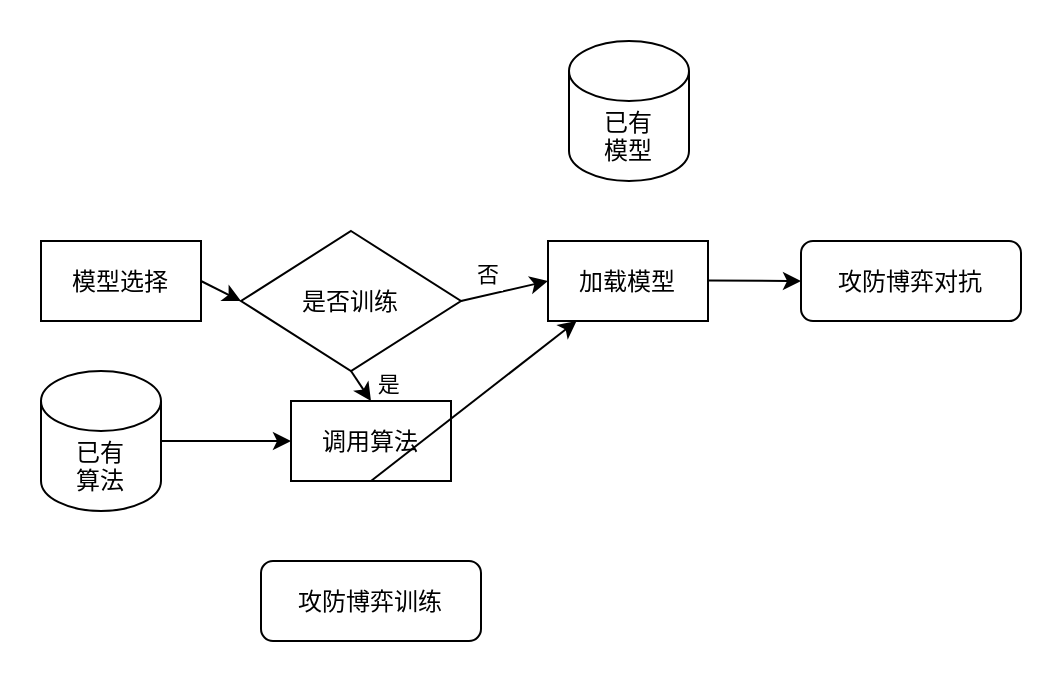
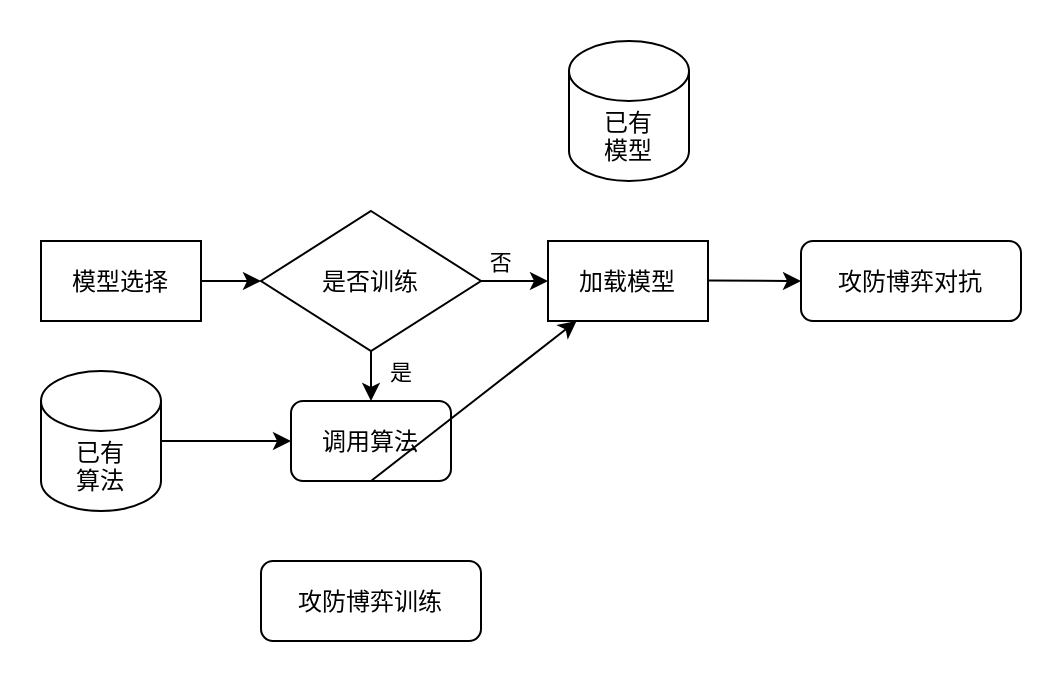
- <mxCell id="3" value="是否训练" style="rhombus;" vertex="1" parent="1"><mxGeometry x="120" y="115" width="110" height="70" as="geometry" /></mxCell>
+ <mxCell id="3" value="是否训练" style="rhombus;" vertex="1" parent="1"><mxGeometry x="130" y="105" width="110" height="70" as="geometry" /></mxCell>
- <mxCell id="4" value="调用算法" style="rounded=0;" vertex="1" parent="1"><mxGeometry x="145" y="200" width="80" height="40" as="geometry" /></mxCell>
+ <mxCell id="4" value="调用算法" style="rounded=1;" vertex="1" parent="1"><mxGeometry x="145" y="200" width="80" height="40" as="geometry" /></mxCell>
